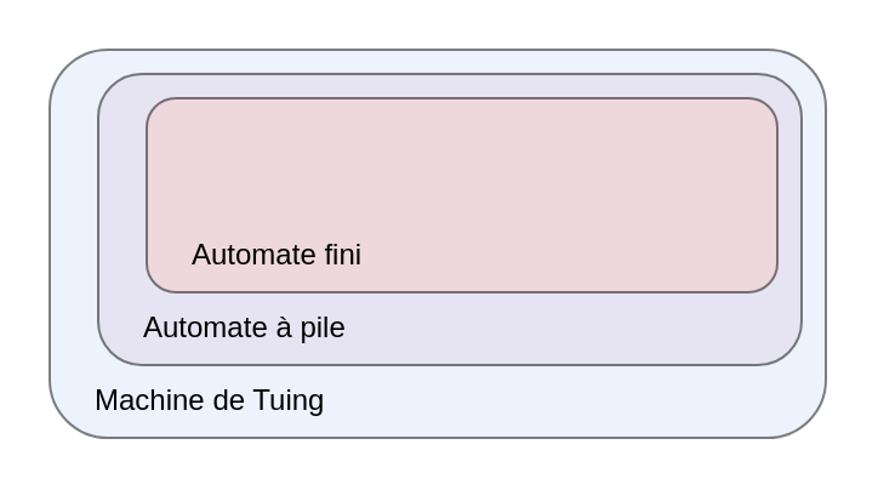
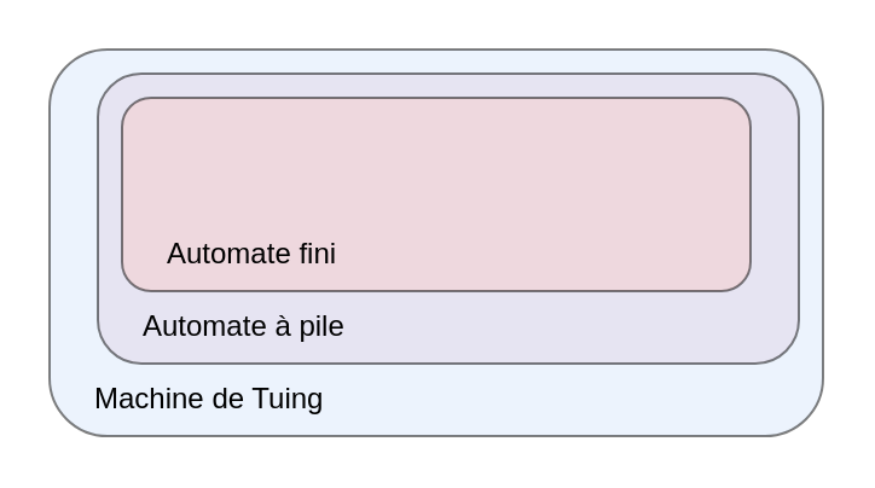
- <mxCell id="4" value="Automate fini" style="rounded=1;whiteSpace=wrap;html=1;align=left;verticalAlign=bottom;spacingLeft=17;spacingBottom=6;fillColor=#f8cecc;strokeColor=default;opacity=50;" vertex="1" parent="1"><mxGeometry x="60" y="40" width="260" height="80" as="geometry" /></mxCell>
+ <mxCell id="4" value="Automate fini" style="rounded=1;whiteSpace=wrap;html=1;align=left;verticalAlign=bottom;spacingLeft=17;spacingBottom=6;fillColor=#f8cecc;strokeColor=default;opacity=50;" vertex="1" parent="1"><mxGeometry x="50" y="40" width="260" height="80" as="geometry" /></mxCell>
